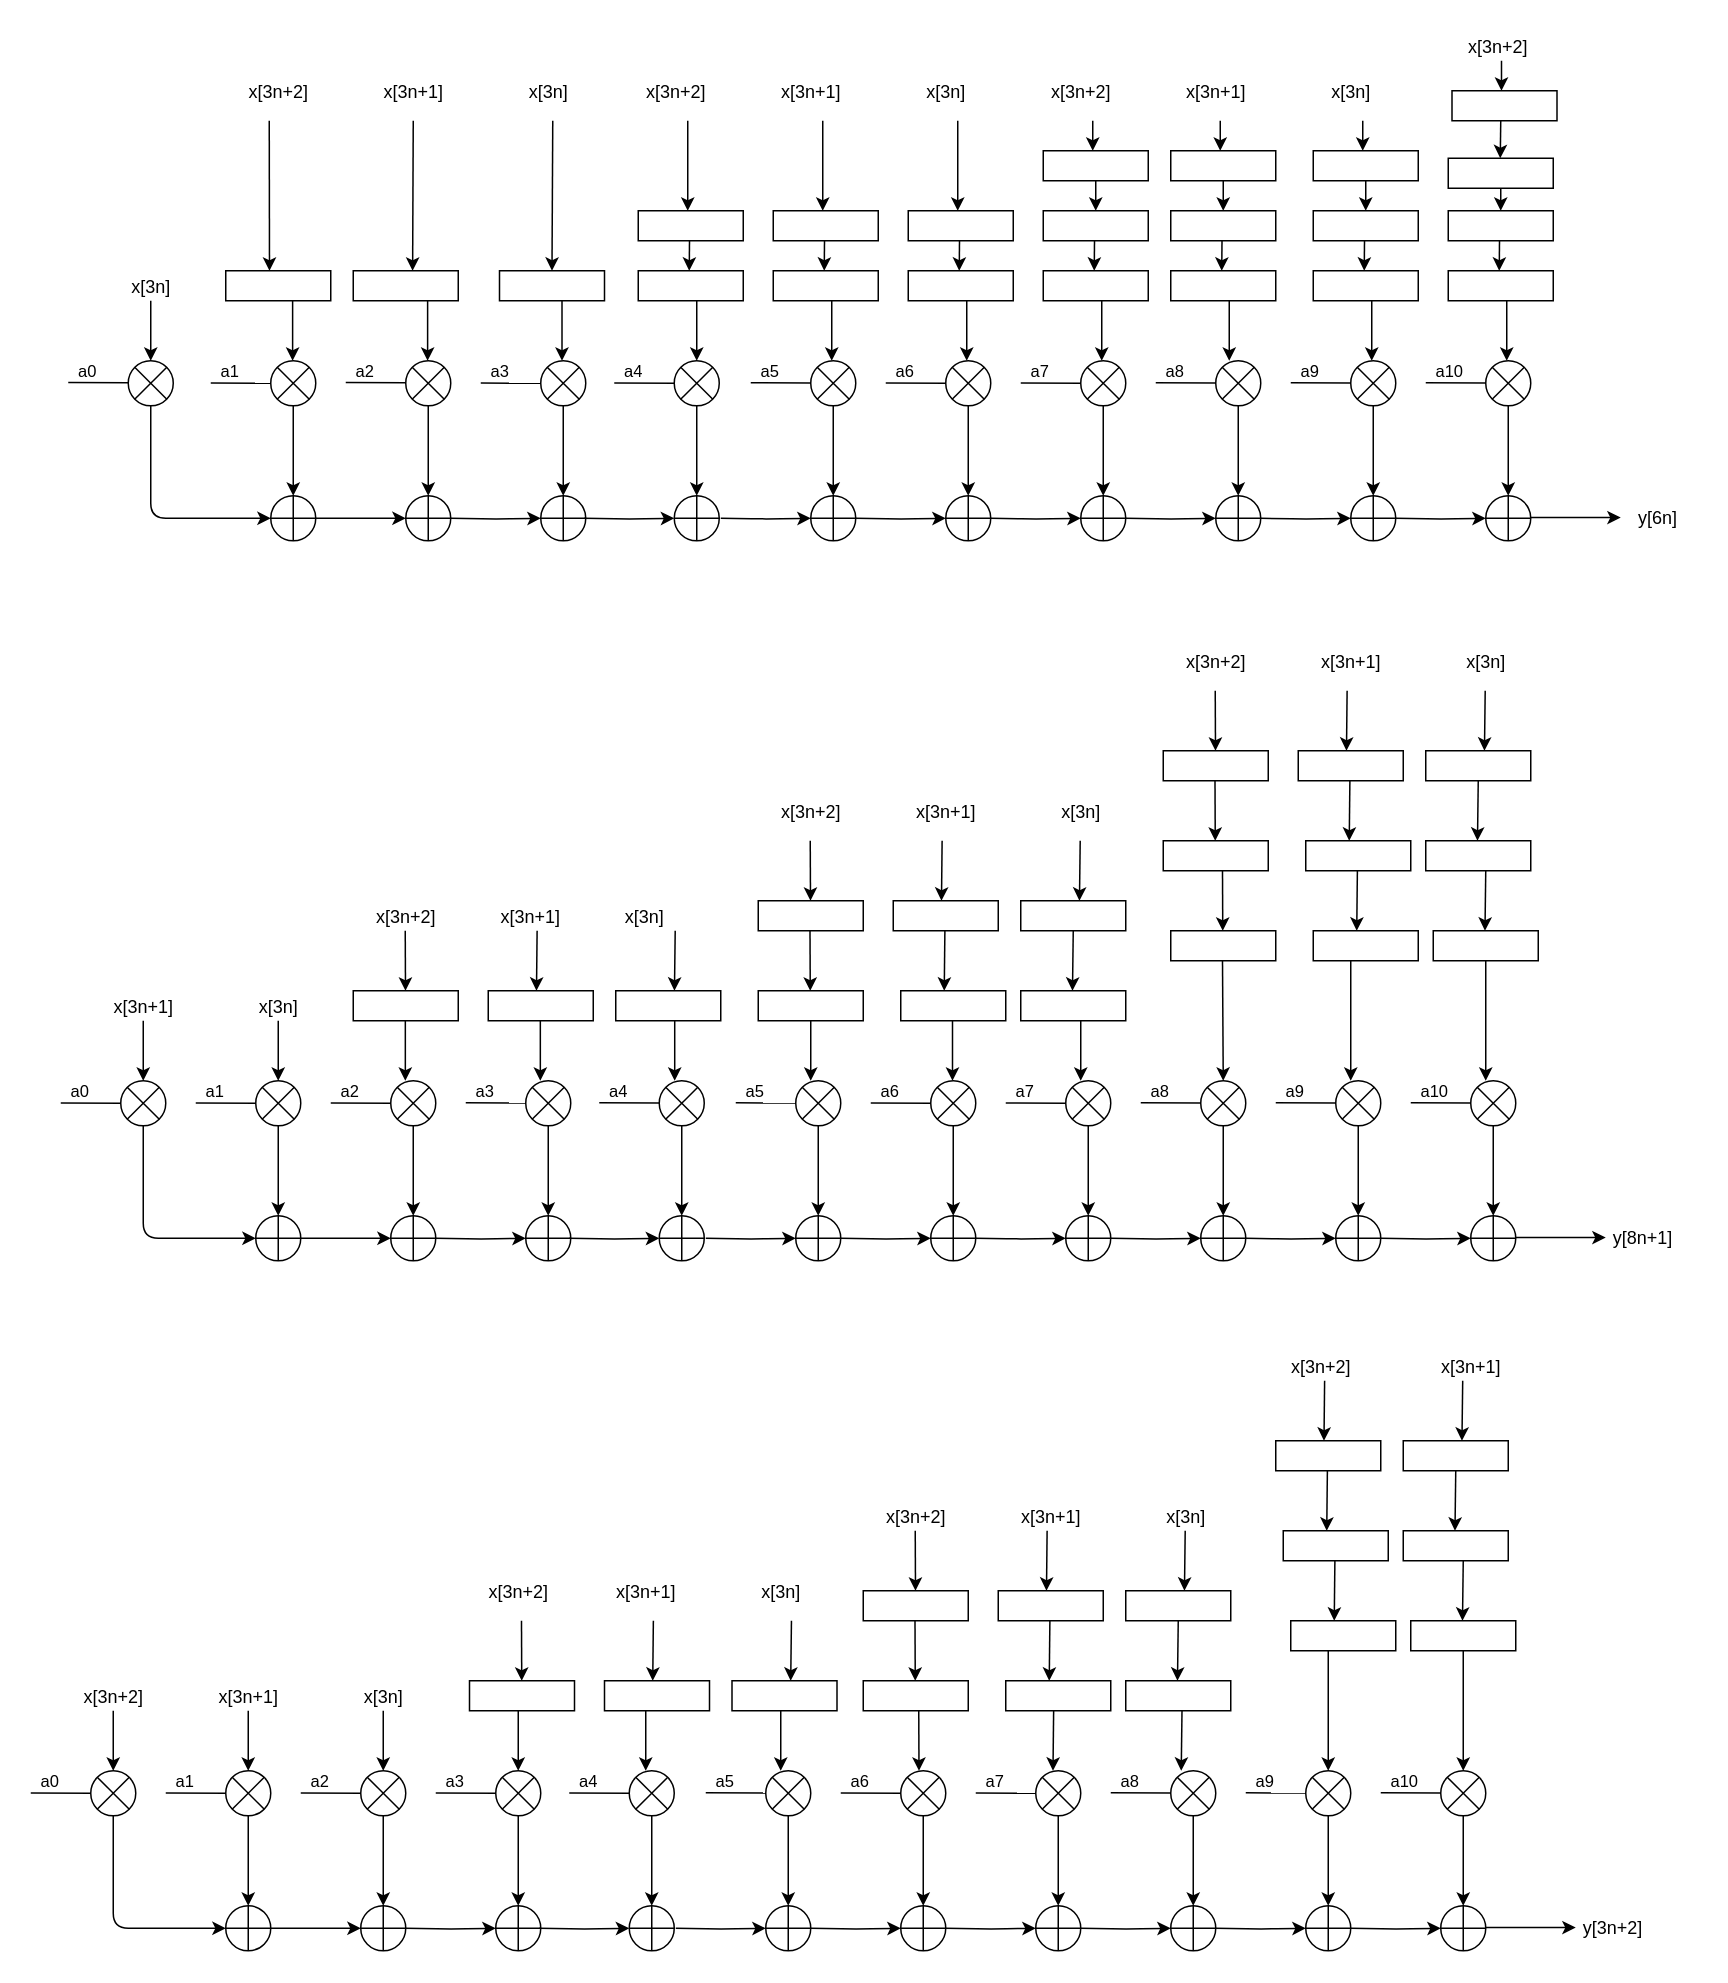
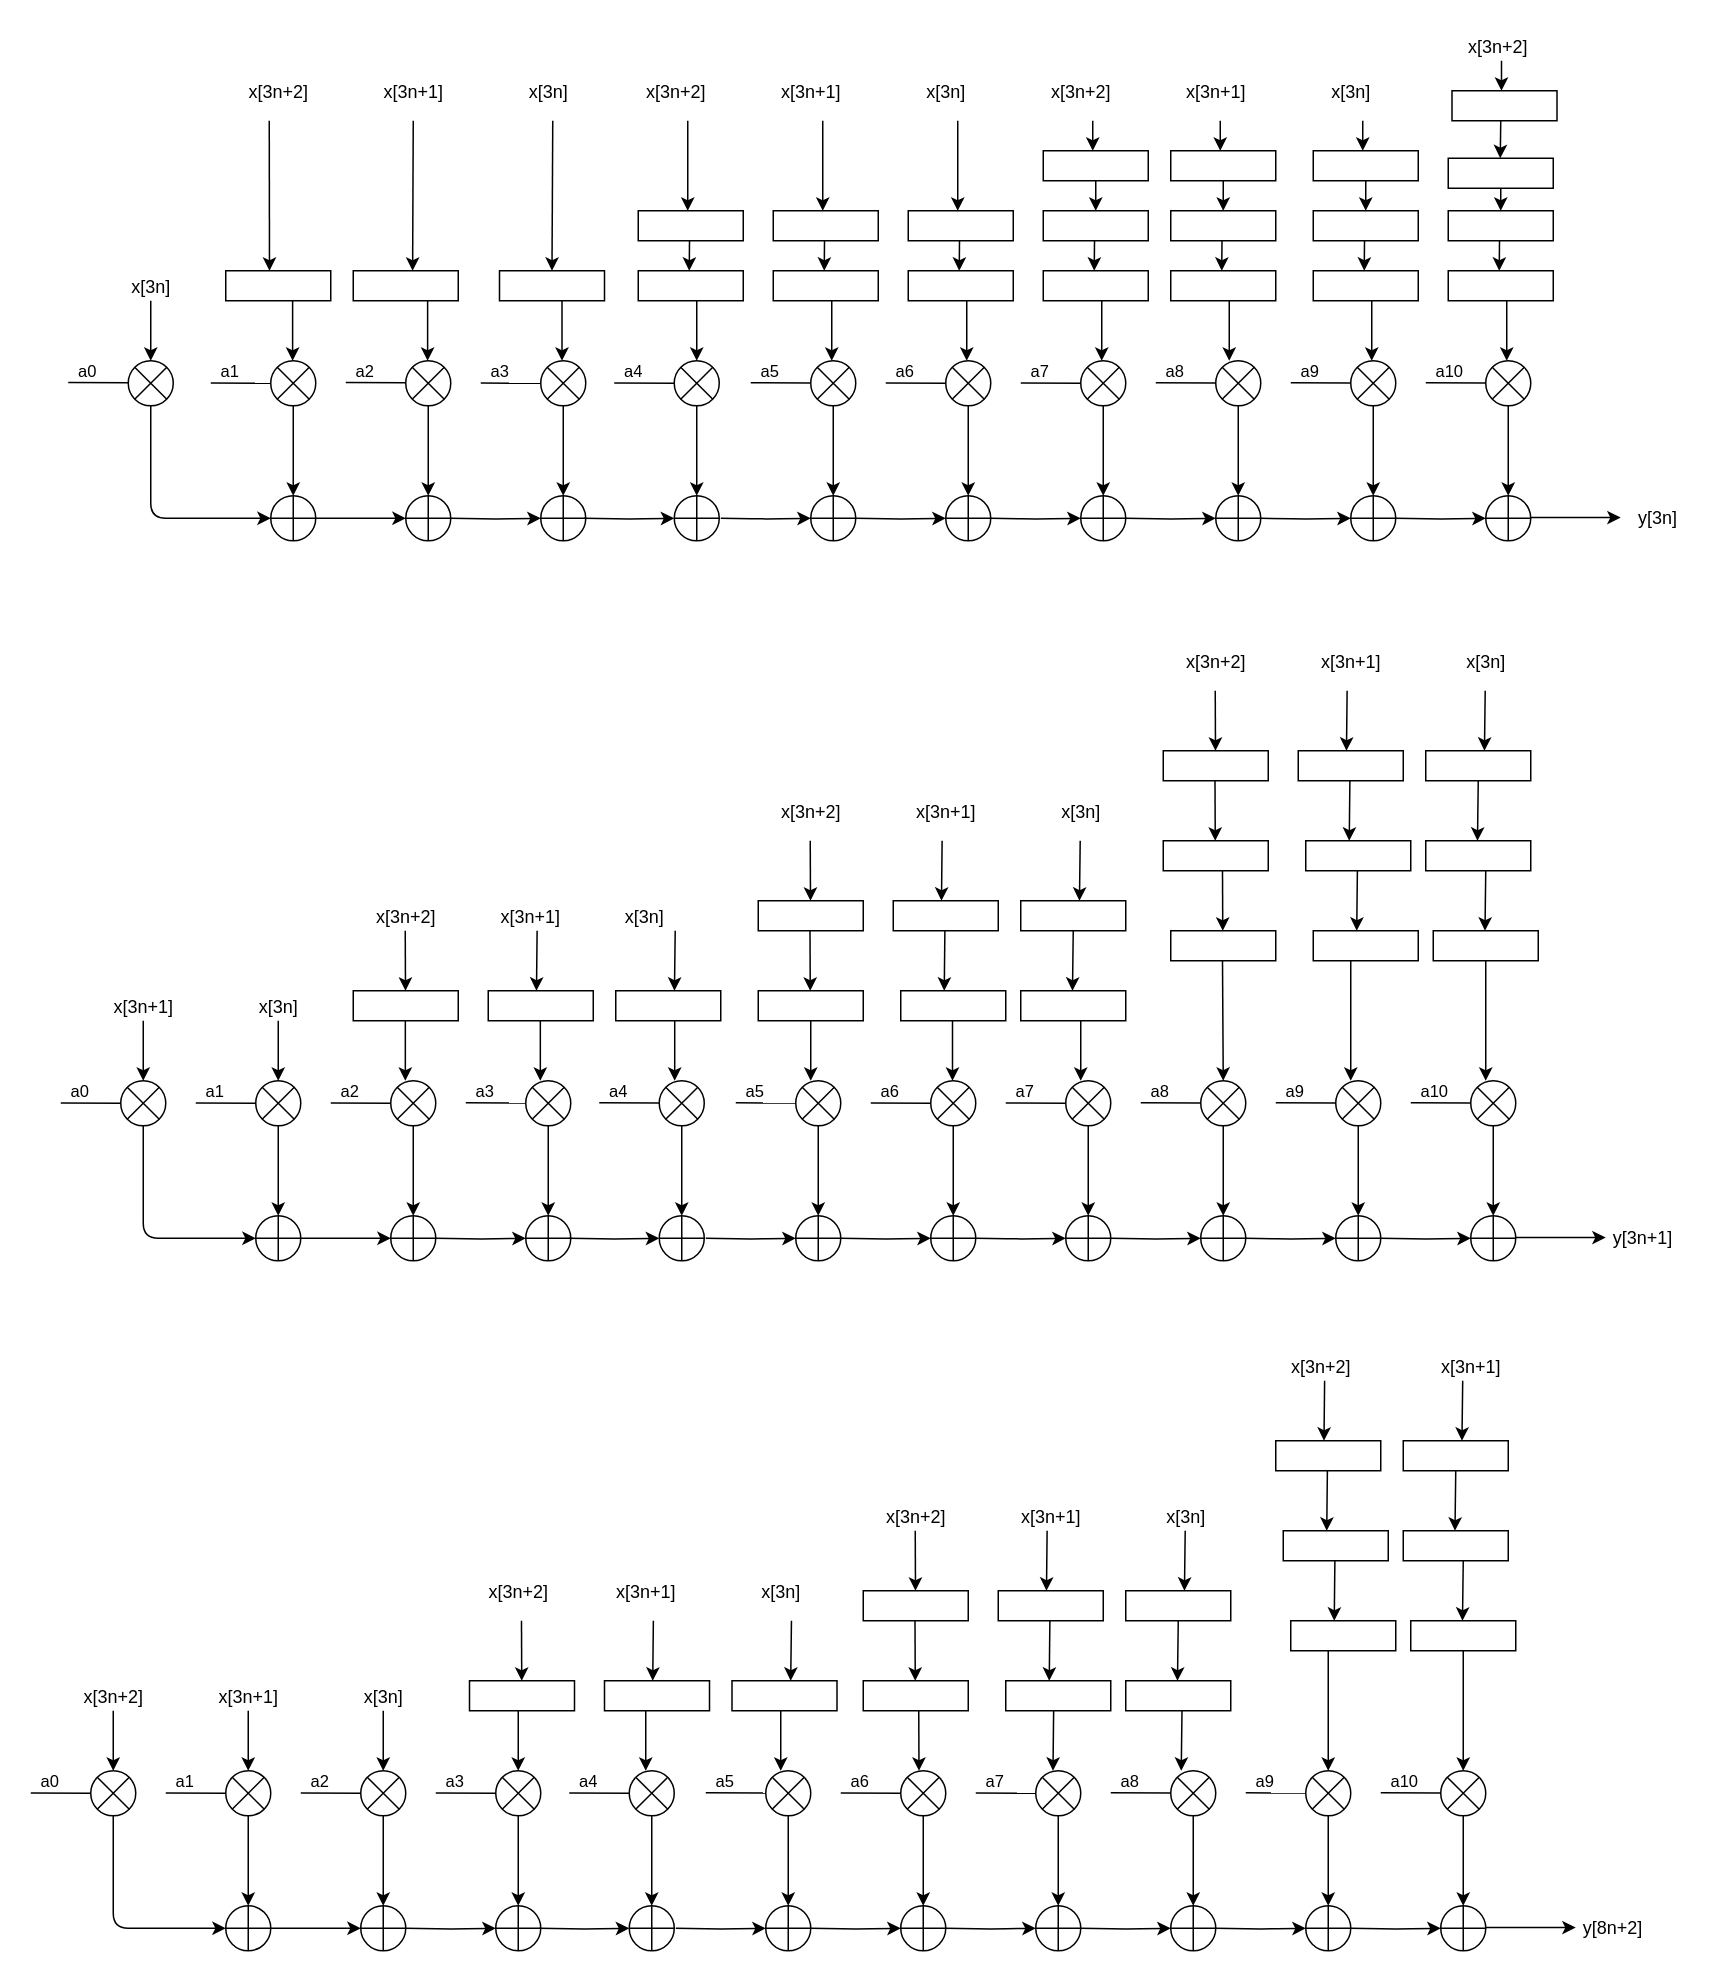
- <mxCell id="172" value="y[6n]" style="text;html=1;strokeColor=none;fillColor=none;align=center;verticalAlign=middle;whiteSpace=wrap;rounded=0;fontSize=12;" parent="1" vertex="1"><mxGeometry x="1080" y="335" width="50" height="20" as="geometry" /></mxCell>
+ <mxCell id="172" value="y[3n]" style="text;html=1;strokeColor=none;fillColor=none;align=center;verticalAlign=middle;whiteSpace=wrap;rounded=0;fontSize=12;" parent="1" vertex="1"><mxGeometry x="1080" y="335" width="50" height="20" as="geometry" /></mxCell>
- <mxCell id="173" value="y[8n+1]" style="text;html=1;strokeColor=none;fillColor=none;align=center;verticalAlign=middle;whiteSpace=wrap;rounded=0;fontSize=12;" parent="1" vertex="1"><mxGeometry x="1070" y="815" width="50" height="20" as="geometry" /></mxCell>
+ <mxCell id="173" value="y[3n+1]" style="text;html=1;strokeColor=none;fillColor=none;align=center;verticalAlign=middle;whiteSpace=wrap;rounded=0;fontSize=12;" parent="1" vertex="1"><mxGeometry x="1070" y="815" width="50" height="20" as="geometry" /></mxCell>
- <mxCell id="262" value="y[3n+2]" style="text;html=1;strokeColor=none;fillColor=none;align=center;verticalAlign=middle;whiteSpace=wrap;rounded=0;fontSize=12;" parent="1" vertex="1"><mxGeometry x="1050" y="1275" width="50" height="20" as="geometry" /></mxCell>
+ <mxCell id="262" value="y[8n+2]" style="text;html=1;strokeColor=none;fillColor=none;align=center;verticalAlign=middle;whiteSpace=wrap;rounded=0;fontSize=12;" parent="1" vertex="1"><mxGeometry x="1050" y="1275" width="50" height="20" as="geometry" /></mxCell>
